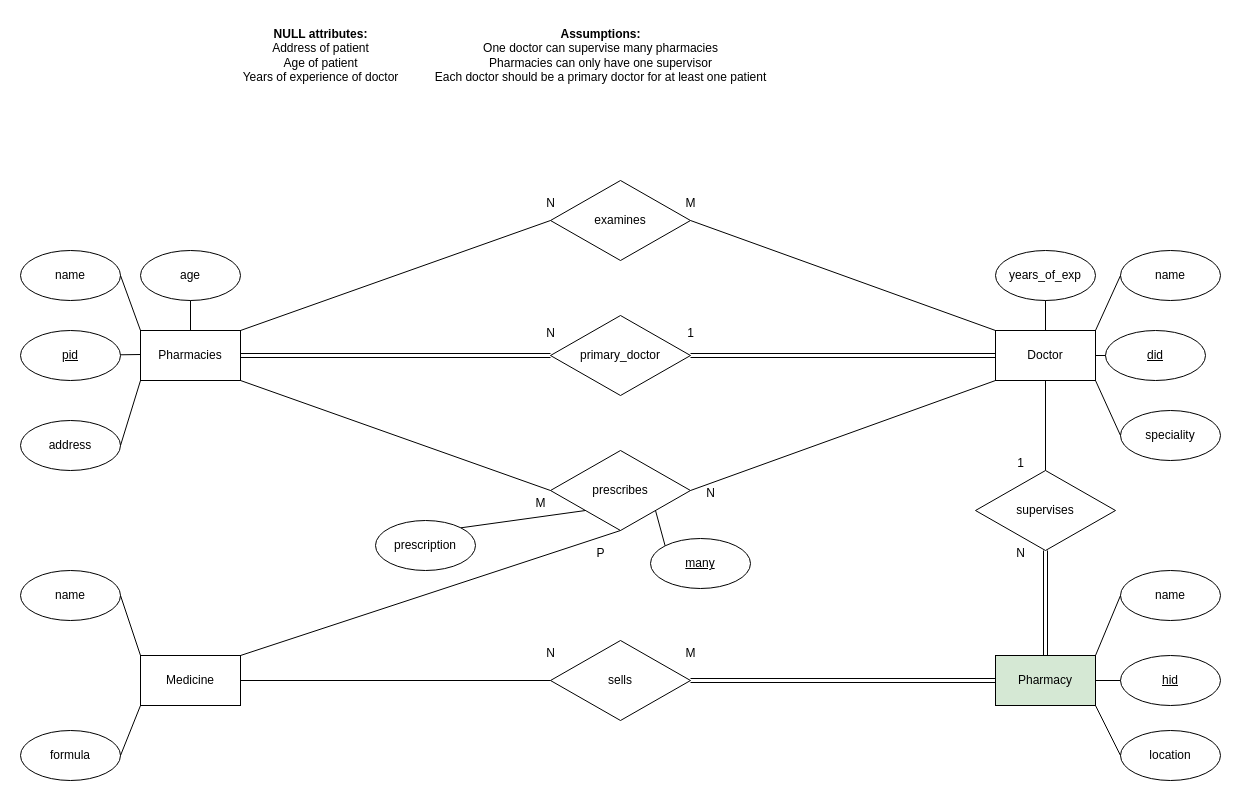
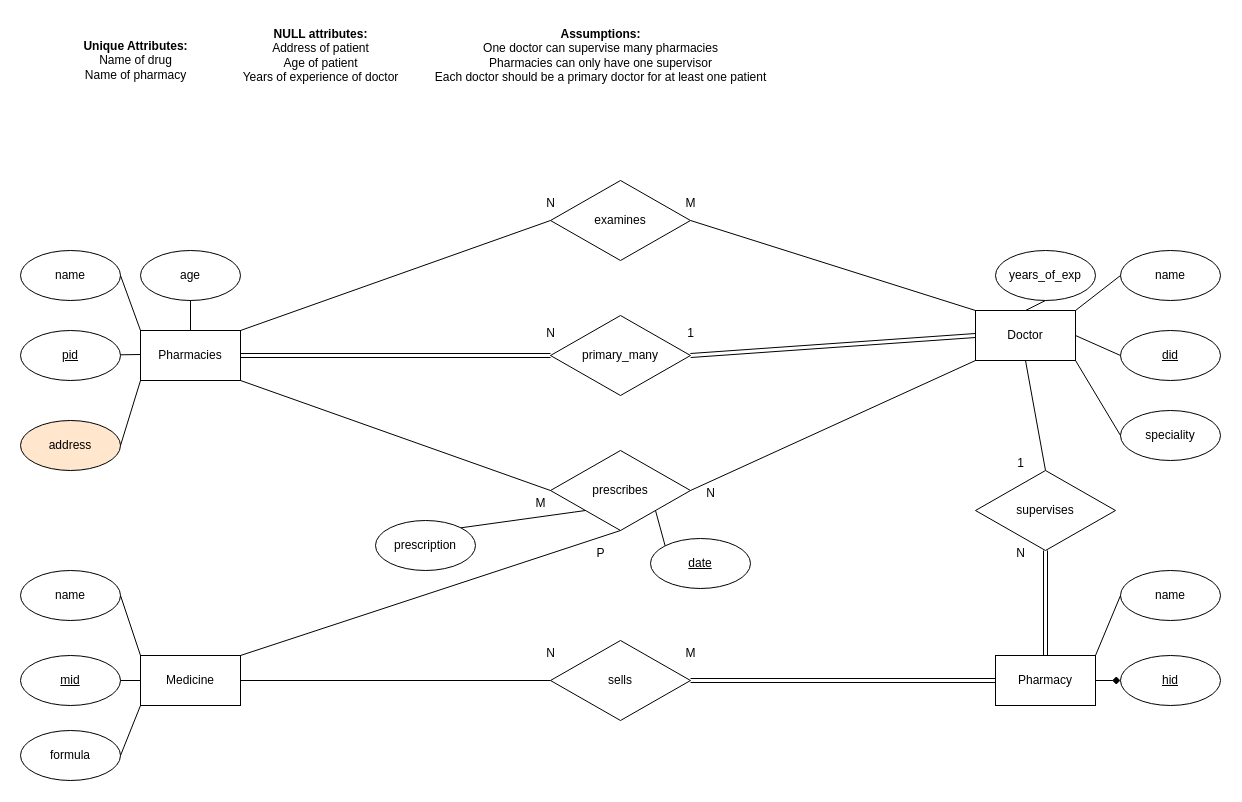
+ <mxCell id="66" value="&lt;b&gt;Unique Attributes:&lt;/b&gt;&lt;div&gt;Name of drug&lt;/div&gt;&lt;div&gt;Name of pharmacy&lt;/div&gt;" style="text;html=1;align=center;verticalAlign=middle;resizable=0;points=[];autosize=1;strokeColor=none;fillColor=none;" vertex="1" parent="1"><mxGeometry x="70" y="30" width="130" height="60" as="geometry" /></mxCell>
- <mxCell id="21" value="primary_doctor" style="rhombus;whiteSpace=wrap;html=1;" vertex="1" parent="1"><mxGeometry x="550" y="315" width="140" height="80" as="geometry" /></mxCell>
+ <mxCell id="21" value="primary_many" style="rhombus;whiteSpace=wrap;html=1;" vertex="1" parent="1"><mxGeometry x="550" y="315" width="140" height="80" as="geometry" /></mxCell>
- <mxCell id="5" value="Doctor" style="rounded=0;whiteSpace=wrap;html=1;" vertex="1" parent="1"><mxGeometry x="995" y="330" width="100" height="50" as="geometry" /></mxCell>
+ <mxCell id="5" value="Doctor" style="rounded=0;whiteSpace=wrap;html=1;" vertex="1" parent="1"><mxGeometry x="975" y="310" width="100" height="50" as="geometry" /></mxCell>
- <mxCell id="11" value="&lt;u&gt;did&lt;/u&gt;" style="ellipse;whiteSpace=wrap;html=1;" vertex="1" parent="1"><mxGeometry x="1105" y="330" width="100" height="50" as="geometry" /></mxCell>
+ <mxCell id="11" value="&lt;u&gt;did&lt;/u&gt;" style="ellipse;whiteSpace=wrap;html=1;" vertex="1" parent="1"><mxGeometry x="1120" y="330" width="100" height="50" as="geometry" /></mxCell>
- <mxCell id="9" value="address" style="ellipse;whiteSpace=wrap;html=1;" vertex="1" parent="1"><mxGeometry x="20" y="420" width="100" height="50" as="geometry" /></mxCell>
+ <mxCell id="9" value="address" style="ellipse;whiteSpace=wrap;html=1;fillColor=#ffe6cc;" vertex="1" parent="1"><mxGeometry x="20" y="420" width="100" height="50" as="geometry" /></mxCell>
- <mxCell id="60" value="&lt;u&gt;many&lt;/u&gt;" style="ellipse;whiteSpace=wrap;html=1;" vertex="1" parent="1"><mxGeometry x="650" y="538" width="100" height="50" as="geometry" /></mxCell>
+ <mxCell id="60" value="&lt;u&gt;date&lt;/u&gt;" style="ellipse;whiteSpace=wrap;html=1;" vertex="1" parent="1"><mxGeometry x="650" y="538" width="100" height="50" as="geometry" /></mxCell>
+ <mxCell id="20" value="&lt;u&gt;mid&lt;/u&gt;" style="ellipse;whiteSpace=wrap;html=1;" vertex="1" parent="1"><mxGeometry x="20" y="655" width="100" height="50" as="geometry" /></mxCell>
+ <mxCell id="31" value="" style="endArrow=none;html=1;rounded=0;exitX=1;exitY=0.5;exitDx=0;exitDy=0;entryX=0;entryY=0.5;entryDx=0;entryDy=0;" edge="1" parent="1" source="20" target="4"><mxGeometry width="50" height="50" relative="1" as="geometry"><mxPoint x="190" y="424.29" as="sourcePoint" /><mxPoint x="210" y="424" as="targetPoint" /></mxGeometry></mxCell>
- <mxCell id="6" value="Pharmacy" style="rounded=0;whiteSpace=wrap;html=1;fillColor=#d5e8d4;" vertex="1" parent="1"><mxGeometry x="995" y="655" width="100" height="50" as="geometry" /></mxCell>
+ <mxCell id="6" value="Pharmacy" style="rounded=0;whiteSpace=wrap;html=1;" vertex="1" parent="1"><mxGeometry x="995" y="655" width="100" height="50" as="geometry" /></mxCell>
- <mxCell id="38" value="" style="endArrow=none;html=1;rounded=0;entryX=0;entryY=0.5;entryDx=0;entryDy=0;exitX=1;exitY=0.5;exitDx=0;exitDy=0;" edge="1" parent="1" source="6" target="16"><mxGeometry width="50" height="50" relative="1" as="geometry"><mxPoint x="260" y="494.29" as="sourcePoint" /><mxPoint x="280" y="494" as="targetPoint" /></mxGeometry></mxCell>
+ <mxCell id="38" value="" style="endArrow=diamond;html=1;rounded=0;entryX=0;entryY=0.5;entryDx=0;entryDy=0;exitX=1;exitY=0.5;exitDx=0;exitDy=0;" edge="1" parent="1" source="6" target="16"><mxGeometry width="50" height="50" relative="1" as="geometry"><mxPoint x="260" y="494.29" as="sourcePoint" /><mxPoint x="280" y="494" as="targetPoint" /></mxGeometry></mxCell>
- <mxCell id="37" value="" style="endArrow=none;html=1;rounded=0;entryX=0;entryY=0.5;entryDx=0;entryDy=0;exitX=1;exitY=1;exitDx=0;exitDy=0;" edge="1" parent="1" source="6" target="15"><mxGeometry width="50" height="50" relative="1" as="geometry"><mxPoint x="250" y="484.29" as="sourcePoint" /><mxPoint x="270" y="484" as="targetPoint" /></mxGeometry></mxCell>
- <mxCell id="15" value="location" style="ellipse;whiteSpace=wrap;html=1;" vertex="1" parent="1"><mxGeometry x="1120" y="730" width="100" height="50" as="geometry" /></mxCell>
